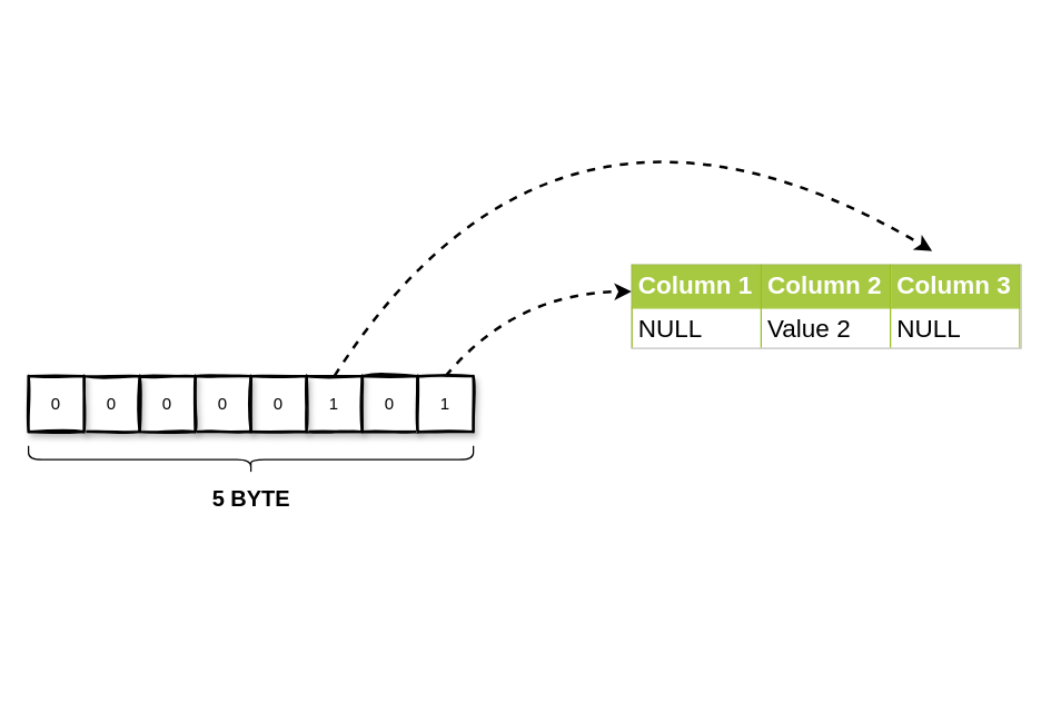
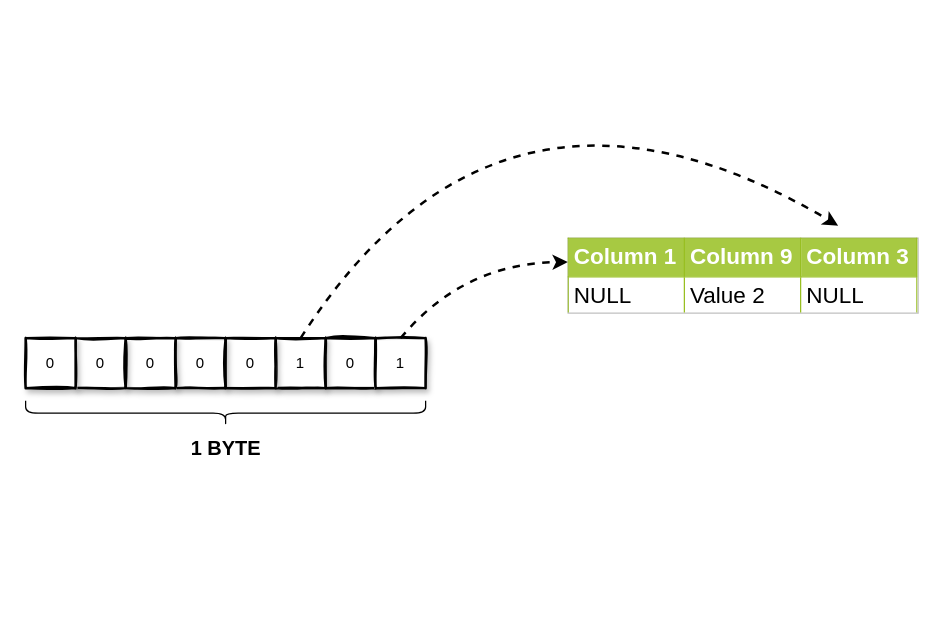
- <mxCell id="8" value="&lt;table border=&quot;1&quot; width=&quot;100%&quot; height=&quot;100%&quot; cellpadding=&quot;4&quot; style=&quot;width:100%;height:100%;border-collapse:collapse;&quot;&gt;&lt;tbody style=&quot;font-size: 18px;&quot;&gt;&lt;tr style=&quot;background-color:#A7C942;color:#ffffff;border:1px solid #98bf21;&quot;&gt;&lt;th align=&quot;left&quot;&gt;Column 1&lt;/th&gt;&lt;th align=&quot;left&quot;&gt;Column 2&lt;/th&gt;&lt;th align=&quot;left&quot;&gt;Column 3&lt;/th&gt;&lt;/tr&gt;&lt;tr style=&quot;border:1px solid #98bf21;&quot;&gt;&lt;td&gt;NULL&lt;/td&gt;&lt;td&gt;Value 2&lt;/td&gt;&lt;td&gt;NULL&lt;/td&gt;&lt;/tr&gt;&lt;tr style=&quot;background-color:#EAF2D3;border:1px solid #98bf21;&quot;&gt;&lt;td&gt;&lt;br&gt;&lt;/td&gt;&lt;td&gt;&lt;/td&gt;&lt;td&gt;&lt;/td&gt;&lt;/tr&gt;&lt;tr style=&quot;border:1px solid #98bf21;&quot;&gt;&lt;td&gt;&lt;/td&gt;&lt;td&gt;&lt;/td&gt;&lt;td&gt;&lt;/td&gt;&lt;/tr&gt;&lt;tr style=&quot;background-color:#EAF2D3;border:1px solid #98bf21;&quot;&gt;&lt;td&gt;&lt;/td&gt;&lt;td&gt;&lt;/td&gt;&lt;td&gt;&lt;br&gt;&lt;/td&gt;&lt;/tr&gt;&lt;/tbody&gt;&lt;/table&gt;" style="text;html=1;strokeColor=#c0c0c0;fillColor=#ffffff;overflow=fill;rounded=0;sketch=0;" parent="1" vertex="1"><mxGeometry x="454" y="190" width="280" height="60" as="geometry" /></mxCell>
+ <mxCell id="8" value="&lt;table border=&quot;1&quot; width=&quot;100%&quot; height=&quot;100%&quot; cellpadding=&quot;4&quot; style=&quot;width:100%;height:100%;border-collapse:collapse;&quot;&gt;&lt;tbody style=&quot;font-size: 18px;&quot;&gt;&lt;tr style=&quot;background-color:#A7C942;color:#ffffff;border:1px solid #98bf21;&quot;&gt;&lt;th align=&quot;left&quot;&gt;Column 1&lt;/th&gt;&lt;th align=&quot;left&quot;&gt;Column 9&lt;/th&gt;&lt;th align=&quot;left&quot;&gt;Column 3&lt;/th&gt;&lt;/tr&gt;&lt;tr style=&quot;border:1px solid #98bf21;&quot;&gt;&lt;td&gt;NULL&lt;/td&gt;&lt;td&gt;Value 2&lt;/td&gt;&lt;td&gt;NULL&lt;/td&gt;&lt;/tr&gt;&lt;tr style=&quot;background-color:#EAF2D3;border:1px solid #98bf21;&quot;&gt;&lt;td&gt;&lt;br&gt;&lt;/td&gt;&lt;td&gt;&lt;/td&gt;&lt;td&gt;&lt;/td&gt;&lt;/tr&gt;&lt;tr style=&quot;border:1px solid #98bf21;&quot;&gt;&lt;td&gt;&lt;/td&gt;&lt;td&gt;&lt;/td&gt;&lt;td&gt;&lt;/td&gt;&lt;/tr&gt;&lt;tr style=&quot;background-color:#EAF2D3;border:1px solid #98bf21;&quot;&gt;&lt;td&gt;&lt;/td&gt;&lt;td&gt;&lt;/td&gt;&lt;td&gt;&lt;br&gt;&lt;/td&gt;&lt;/tr&gt;&lt;/tbody&gt;&lt;/table&gt;" style="text;html=1;strokeColor=#c0c0c0;fillColor=#ffffff;overflow=fill;rounded=0;sketch=0;" parent="1" vertex="1"><mxGeometry x="454" y="190" width="280" height="60" as="geometry" /></mxCell>
- <mxCell id="14" value="&lt;b&gt;&lt;font style=&quot;font-size: 16px;&quot;&gt;5 BYTE&lt;/font&gt;&lt;/b&gt;" style="text;html=1;align=center;verticalAlign=middle;resizable=0;points=[];autosize=1;strokeColor=none;fillColor=none;" vertex="1" parent="1"><mxGeometry x="140" y="343" width="80" height="30" as="geometry" /></mxCell>
+ <mxCell id="14" value="&lt;b&gt;&lt;font style=&quot;font-size: 16px;&quot;&gt;1 BYTE&lt;/font&gt;&lt;/b&gt;" style="text;html=1;align=center;verticalAlign=middle;resizable=0;points=[];autosize=1;strokeColor=none;fillColor=none;" vertex="1" parent="1"><mxGeometry x="140" y="343" width="80" height="30" as="geometry" /></mxCell>
